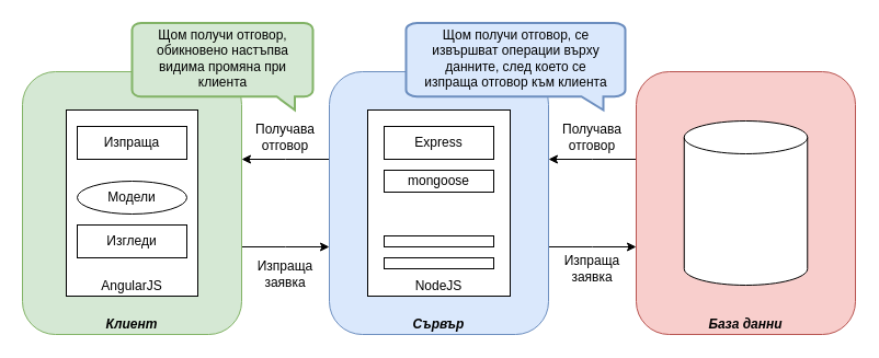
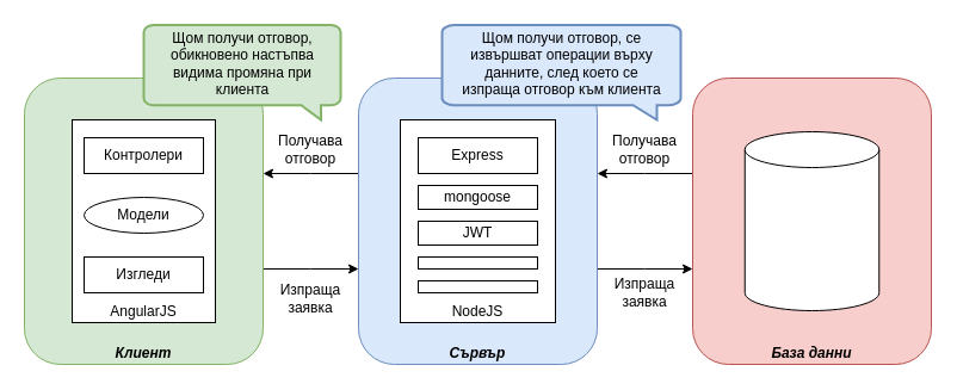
- <mxCell id="18" value="Изпраща" style="rounded=0;whiteSpace=wrap;html=1;" vertex="1" parent="1"><mxGeometry x="70" y="115" width="100" height="30" as="geometry" /></mxCell>
+ <mxCell id="18" value="Контролери" style="rounded=0;whiteSpace=wrap;html=1;" vertex="1" parent="1"><mxGeometry x="70" y="115" width="100" height="30" as="geometry" /></mxCell>
+ <mxCell id="14" value="JWT" style="rounded=0;whiteSpace=wrap;html=1;" vertex="1" parent="1"><mxGeometry x="350" y="185" width="100" height="20" as="geometry" /></mxCell>
- <mxCell id="19" value="Изгледи" style="rounded=0;whiteSpace=wrap;html=1;" vertex="1" parent="1"><mxGeometry x="70" y="205" width="100" height="30" as="geometry" /></mxCell>
+ <mxCell id="19" value="Изгледи" style="rounded=0;whiteSpace=wrap;html=1;" vertex="1" parent="1"><mxGeometry x="70" y="215" width="100" height="30" as="geometry" /></mxCell>
